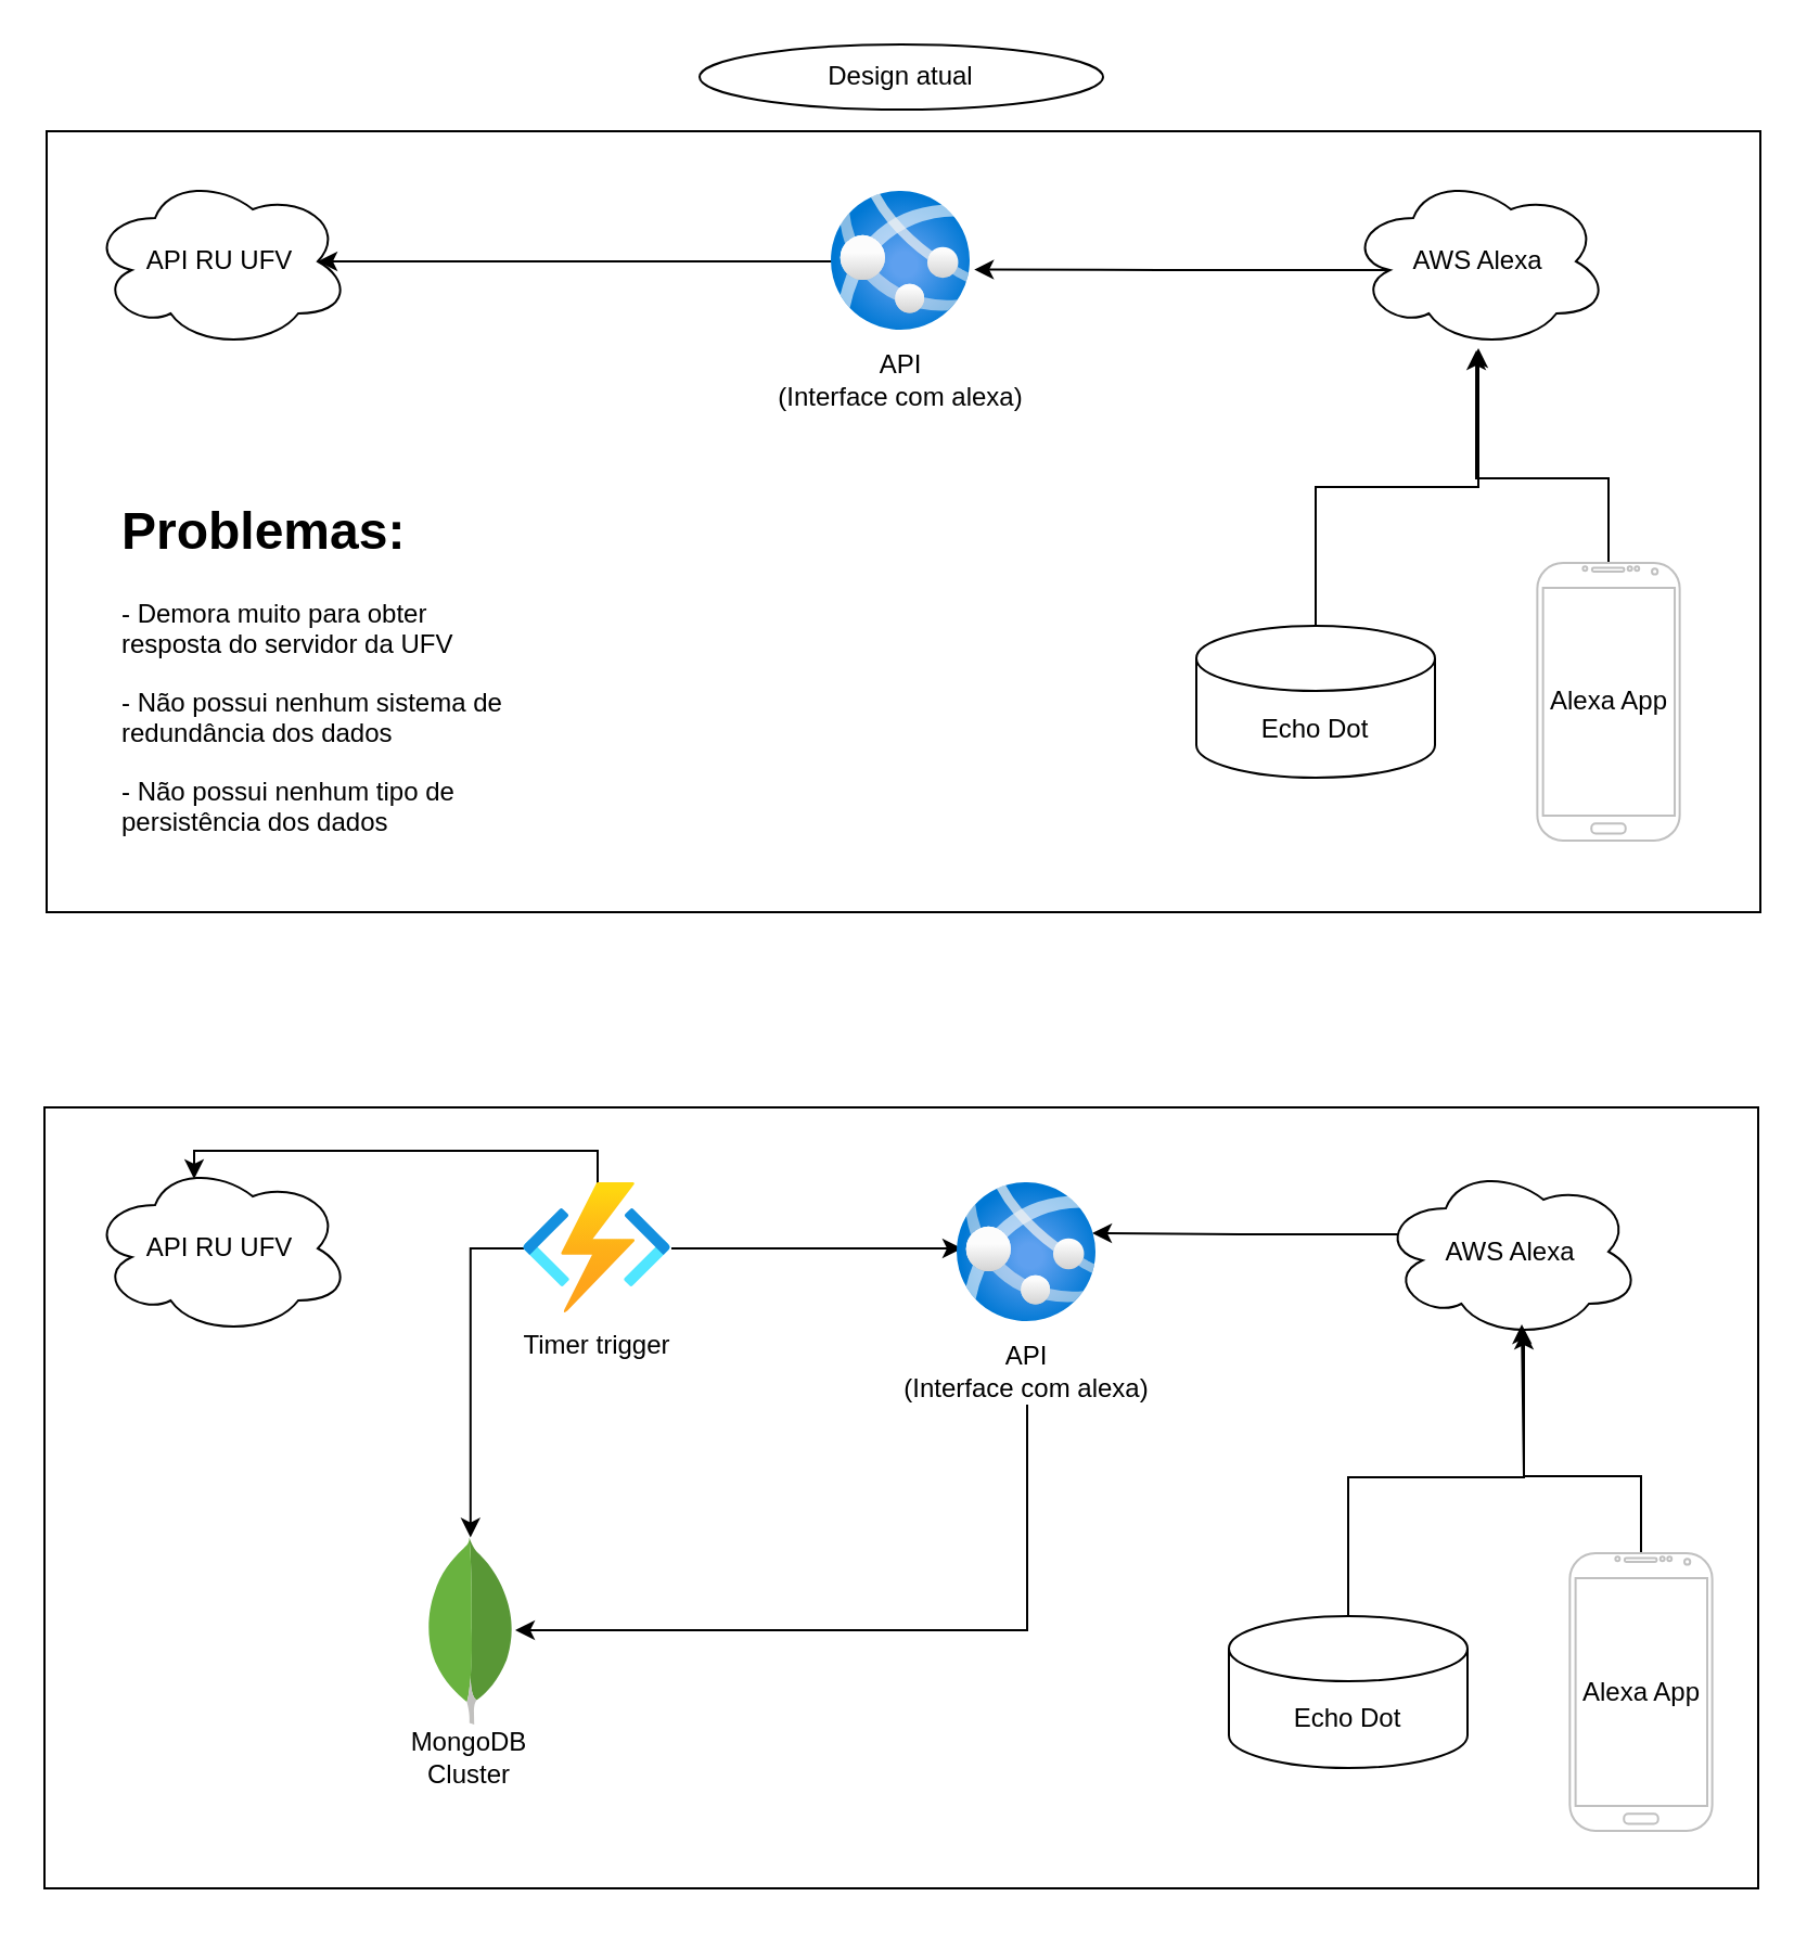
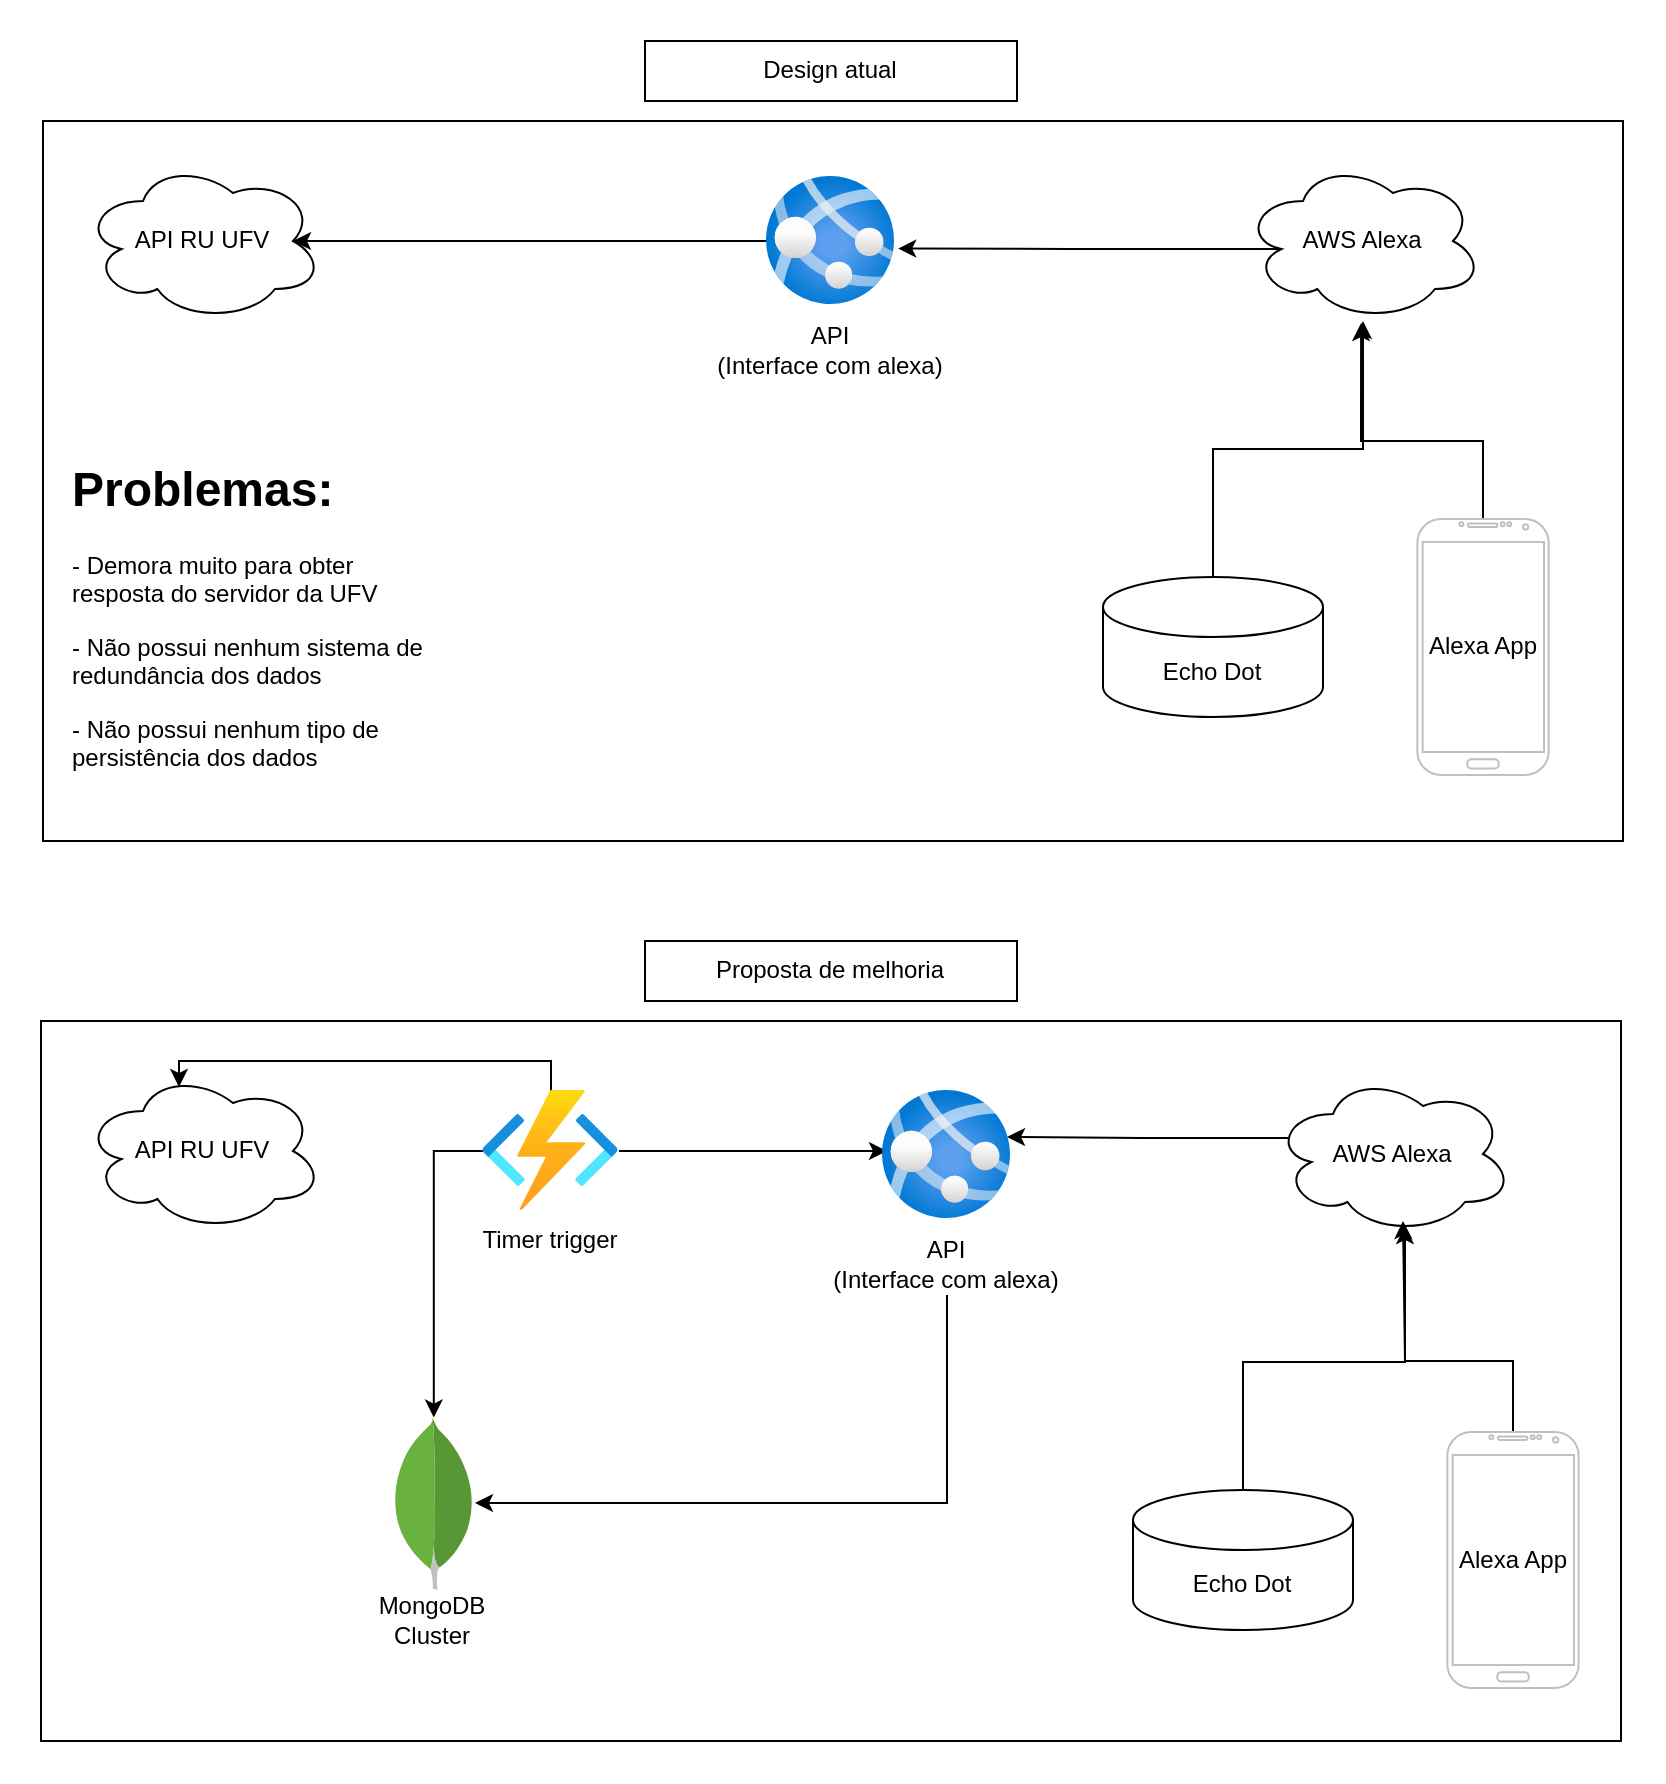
- <mxCell id="3" value="Design atual" style="ellipse;whiteSpace=wrap;html=1;" vertex="1" parent="1"><mxGeometry x="322" y="20" width="186" height="30" as="geometry" /></mxCell>
+ <mxCell id="3" value="Design atual" style="rounded=0;whiteSpace=wrap;html=1;" vertex="1" parent="1"><mxGeometry x="322" y="20" width="186" height="30" as="geometry" /></mxCell>
- <mxCell id="17" value="&lt;h1&gt;Problemas:&lt;/h1&gt;&lt;p&gt;- Demora muito para obter resposta do servidor da UFV&lt;/p&gt;&lt;p&gt;- Não possui nenhum sistema de redundância dos dados&lt;/p&gt;&lt;p&gt;- Não possui nenhum tipo de persistência dos dados&lt;/p&gt;" style="text;html=1;strokeColor=none;fillColor=none;spacing=5;spacingTop=-20;whiteSpace=wrap;overflow=hidden;rounded=0;" vertex="1" parent="1"><mxGeometry x="51" y="225" width="190" height="162" as="geometry" /></mxCell>
+ <mxCell id="17" value="&lt;h1&gt;Problemas:&lt;/h1&gt;&lt;p&gt;- Demora muito para obter resposta do servidor da UFV&lt;/p&gt;&lt;p&gt;- Não possui nenhum sistema de redundância dos dados&lt;/p&gt;&lt;p&gt;- Não possui nenhum tipo de persistência dos dados&lt;/p&gt;" style="text;html=1;strokeColor=none;fillColor=none;spacing=5;spacingTop=-20;whiteSpace=wrap;overflow=hidden;rounded=0;" vertex="1" parent="1"><mxGeometry x="31" y="225" width="190" height="162" as="geometry" /></mxCell>
+ <mxCell id="15" value="Proposta de melhoria" style="rounded=0;whiteSpace=wrap;html=1;" vertex="1" parent="1"><mxGeometry x="322" y="470" width="186" height="30" as="geometry" /></mxCell>
